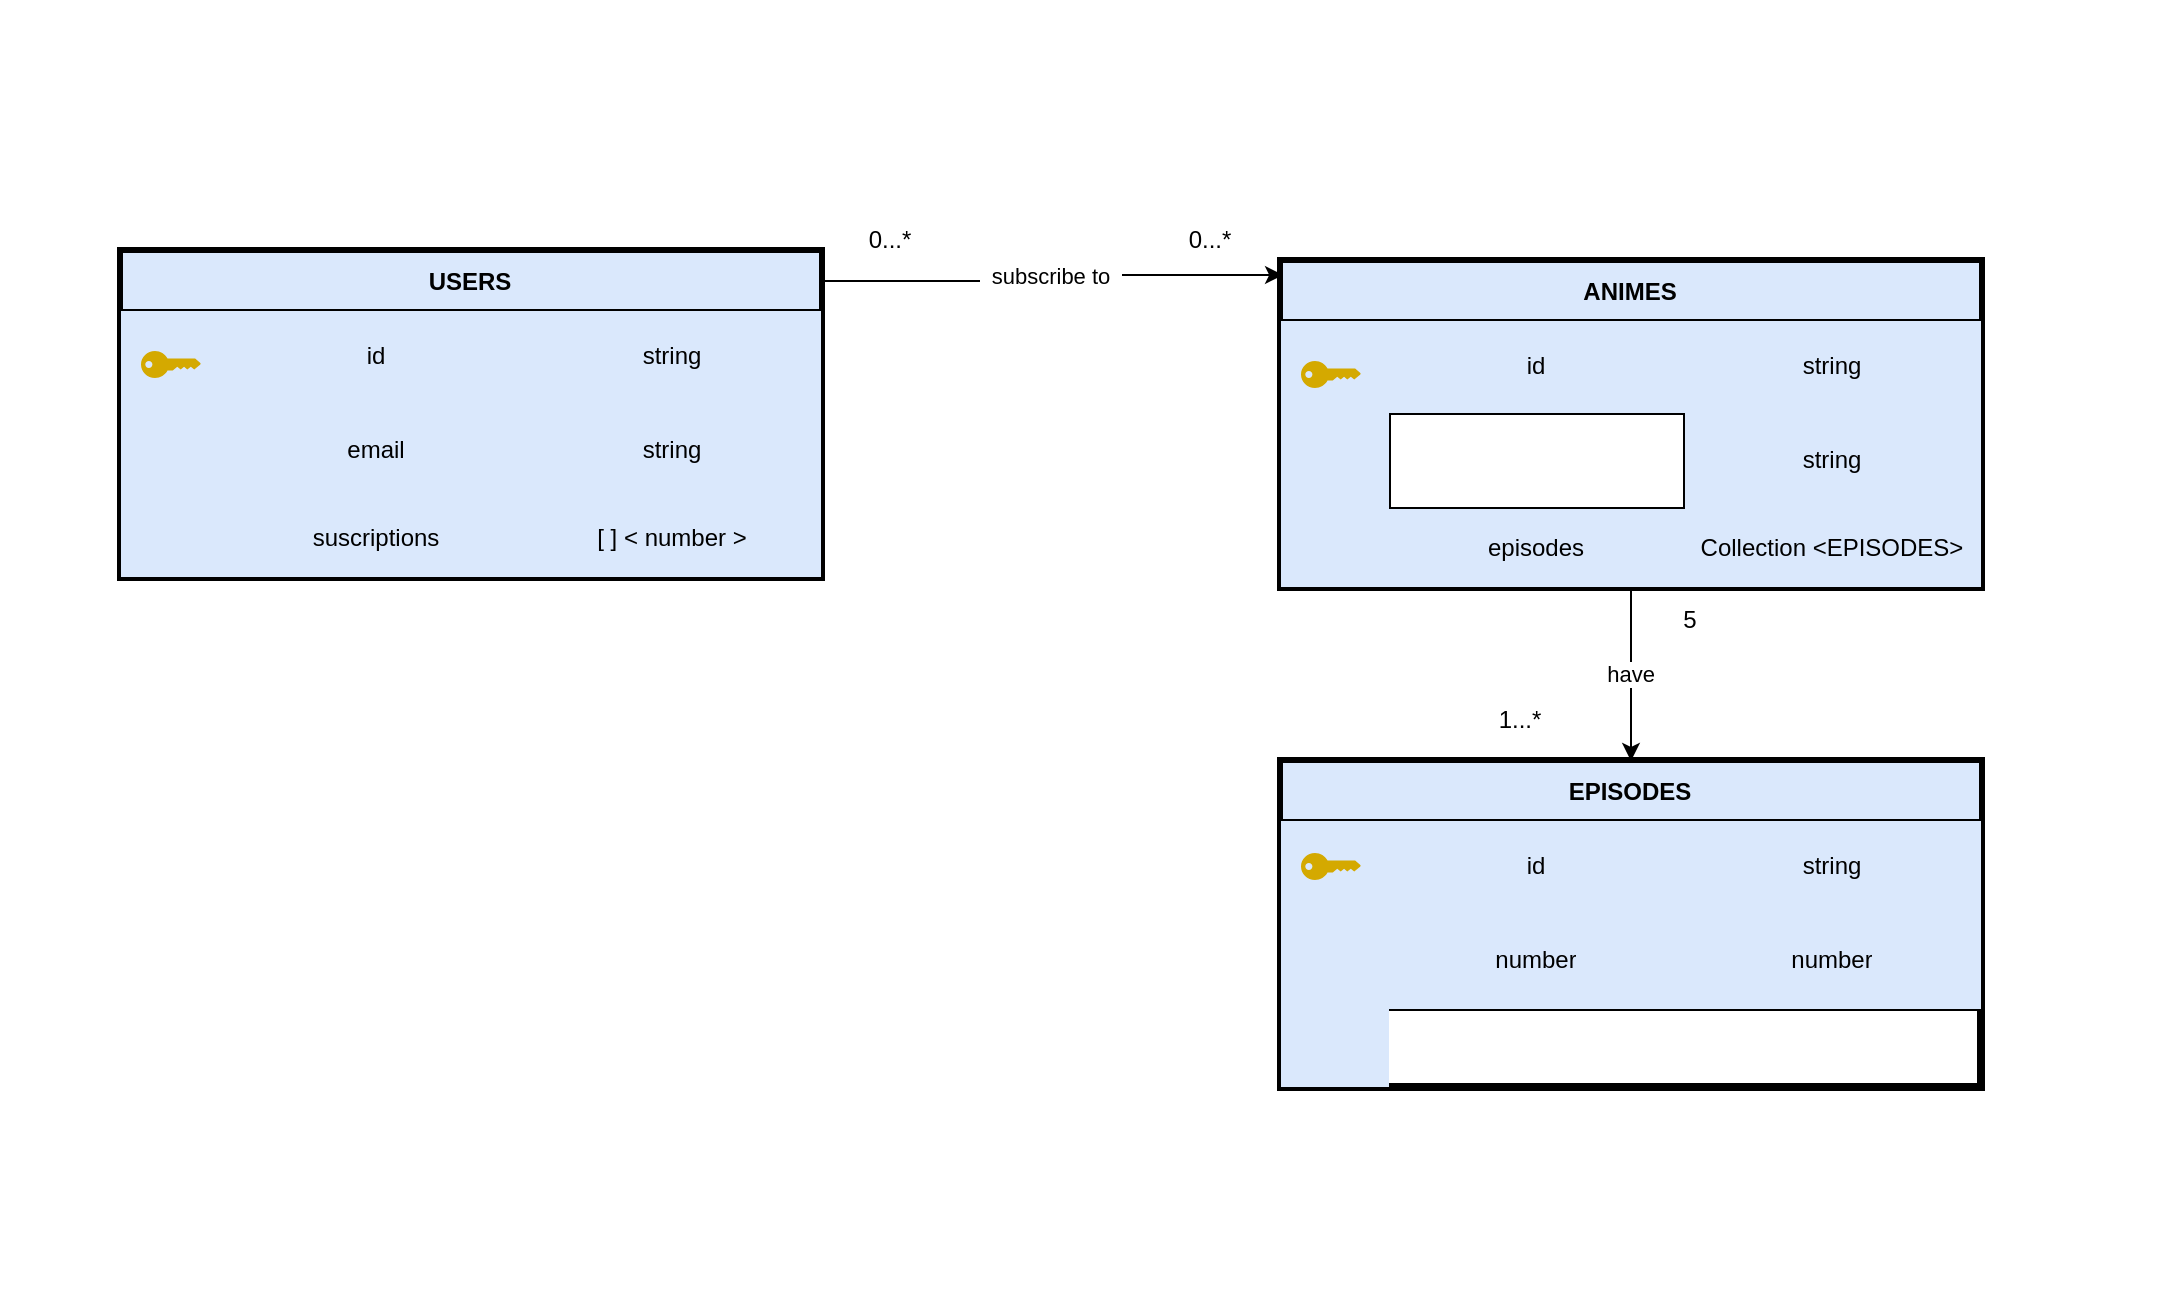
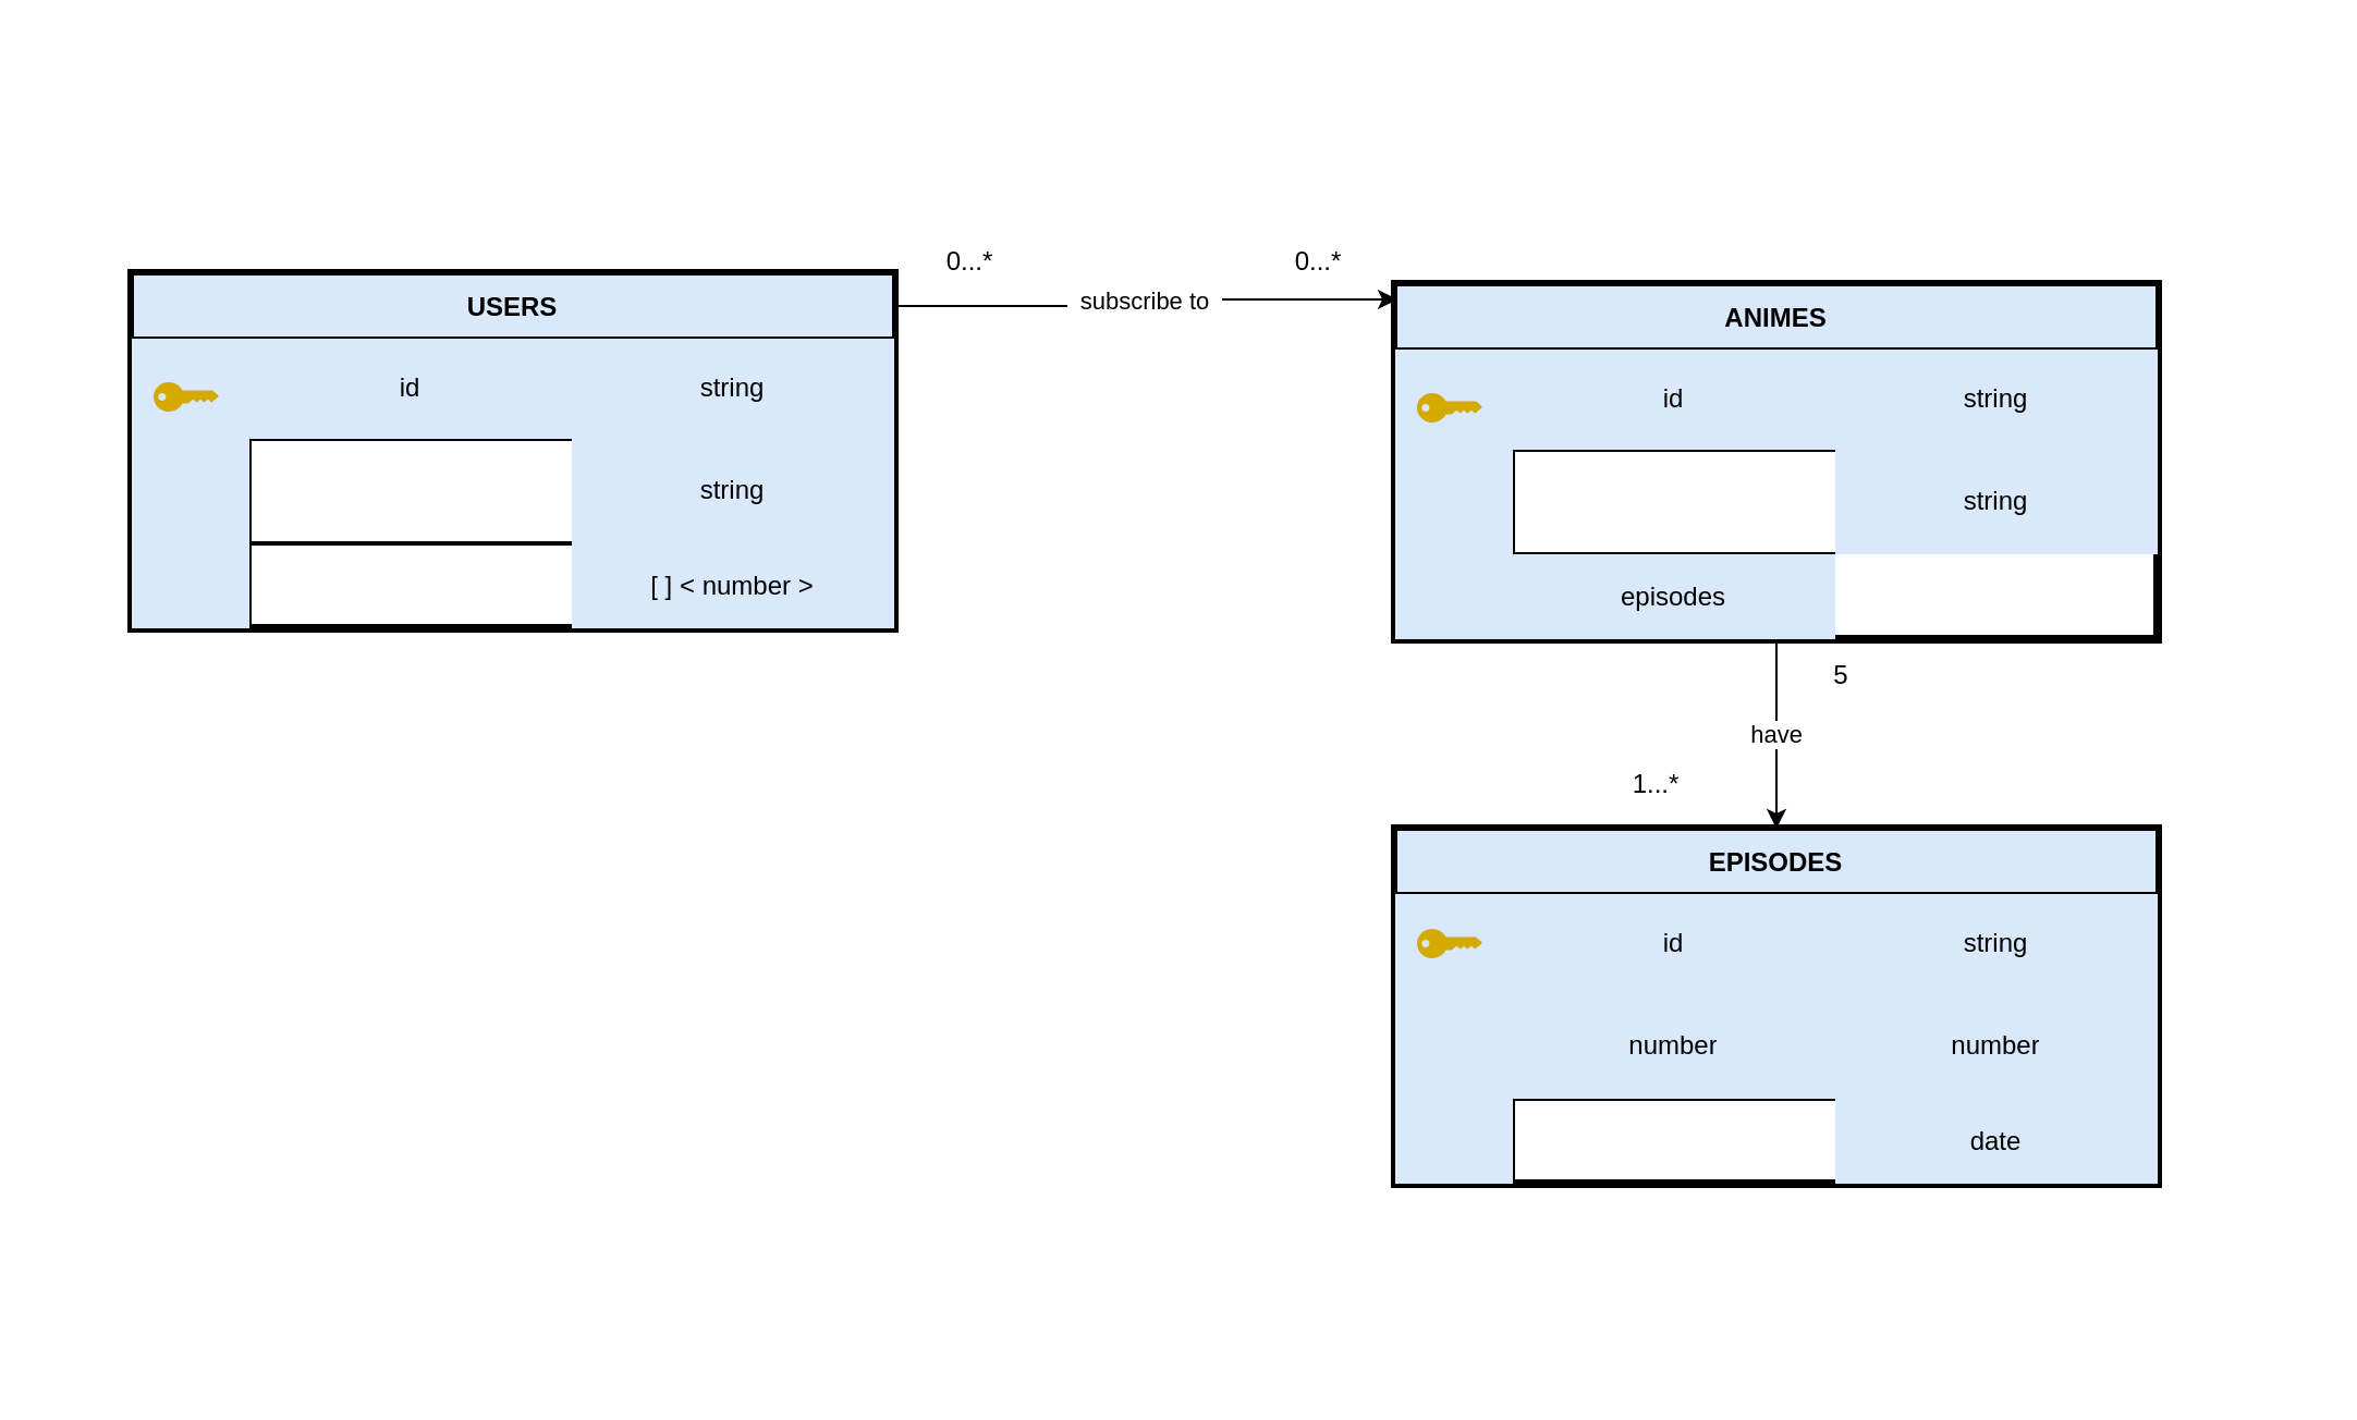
- <mxCell id="14" value="email" style="shape=partialRectangle;html=1;whiteSpace=wrap;connectable=0;fillColor=#dae8fc;top=0;left=0;bottom=0;right=0;overflow=hidden;pointerEvents=1;strokeColor=#6c8ebf;strokeWidth=0;" vertex="1" parent="12"><mxGeometry x="54" width="148" height="48" as="geometry"><mxRectangle width="148" height="48" as="alternateBounds" /></mxGeometry></mxCell>
- <mxCell id="18" value="suscriptions" style="shape=partialRectangle;html=1;whiteSpace=wrap;connectable=0;fillColor=#dae8fc;top=0;left=0;bottom=0;right=0;overflow=hidden;pointerEvents=1;strokeColor=default;strokeWidth=0;" vertex="1" parent="16"><mxGeometry x="54" width="148" height="39" as="geometry"><mxRectangle width="148" height="39" as="alternateBounds" /></mxGeometry></mxCell>
- <mxCell id="33" value="Collection &amp;lt;EPISODES&amp;gt;" style="shape=partialRectangle;html=1;whiteSpace=wrap;connectable=0;fillColor=#dae8fc;top=0;left=0;bottom=0;right=0;overflow=hidden;pointerEvents=1;strokeColor=#6c8ebf;strokeWidth=0;" vertex="1" parent="30"><mxGeometry x="202" width="148" height="39" as="geometry"><mxRectangle width="148" height="39" as="alternateBounds" /></mxGeometry></mxCell>
+ <mxCell id="47" value="date" style="shape=partialRectangle;html=1;whiteSpace=wrap;connectable=0;fillColor=#dae8fc;top=0;left=0;bottom=0;right=0;overflow=hidden;pointerEvents=1;strokeColor=#6c8ebf;strokeWidth=0;" vertex="1" parent="45"><mxGeometry x="202" width="148" height="39" as="geometry"><mxRectangle width="148" height="39" as="alternateBounds" /></mxGeometry></mxCell>
